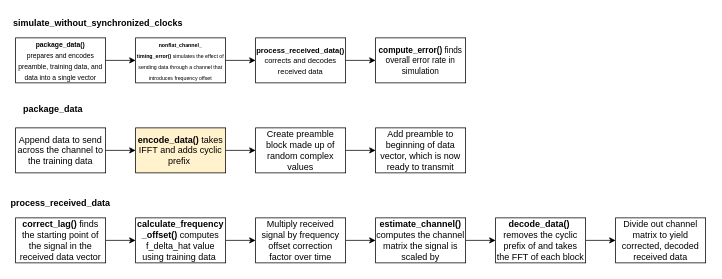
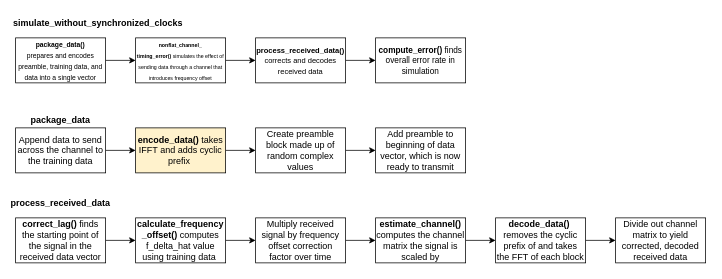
- <mxCell id="16" value="&lt;b&gt;package_data&lt;/b&gt;" style="text;html=1;strokeColor=none;fillColor=none;align=center;verticalAlign=middle;whiteSpace=wrap;rounded=0;" parent="1" vertex="1"><mxGeometry x="10" y="135" width="120" height="20" as="geometry" /></mxCell>
+ <mxCell id="16" value="&lt;b&gt;package_data&lt;/b&gt;" style="text;html=1;strokeColor=none;fillColor=none;align=center;verticalAlign=middle;whiteSpace=wrap;rounded=0;" parent="1" vertex="1"><mxGeometry x="20" y="150" width="120" height="20" as="geometry" /></mxCell>
